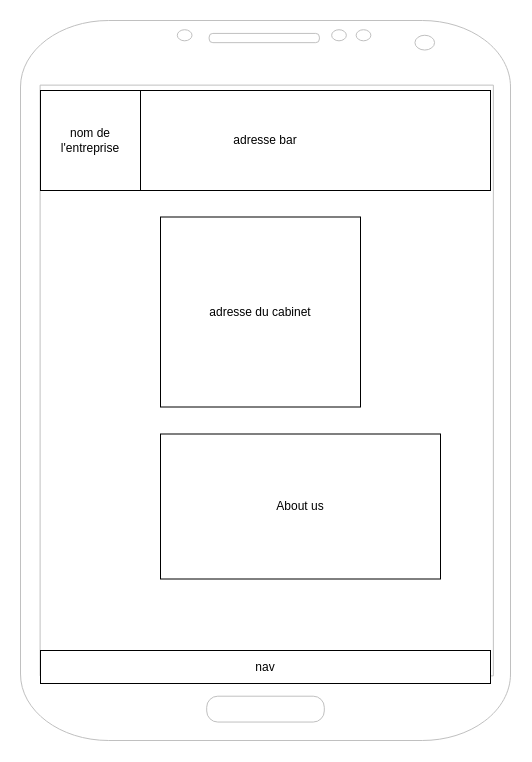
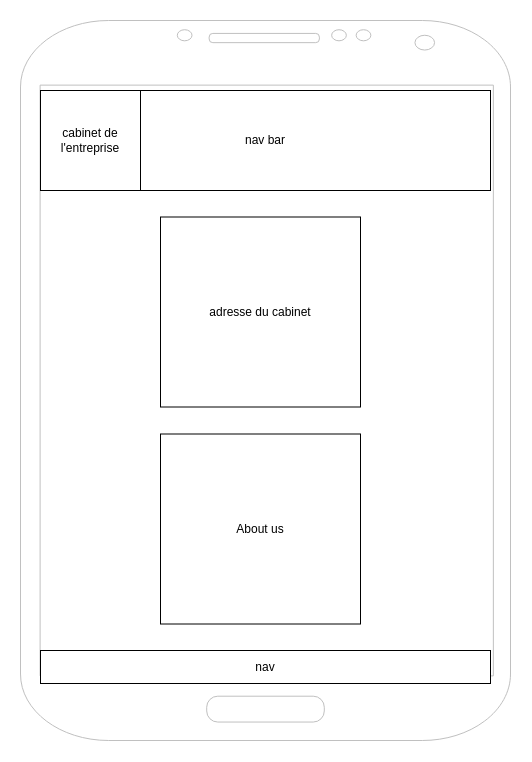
- <mxCell id="4" value="nom de l'entreprise&lt;br&gt;" style="whiteSpace=wrap;html=1;aspect=fixed;" vertex="1" parent="1"><mxGeometry x="40" y="90" width="100" height="100" as="geometry" /></mxCell>
+ <mxCell id="4" value="cabinet de l'entreprise&lt;br&gt;" style="whiteSpace=wrap;html=1;aspect=fixed;" vertex="1" parent="1"><mxGeometry x="40" y="90" width="100" height="100" as="geometry" /></mxCell>
- <mxCell id="3" value="adresse bar" style="rounded=0;whiteSpace=wrap;html=1;" vertex="1" parent="1"><mxGeometry x="40" y="90" width="450" height="100" as="geometry" /></mxCell>
+ <mxCell id="3" value="nav bar" style="rounded=0;whiteSpace=wrap;html=1;" vertex="1" parent="1"><mxGeometry x="40" y="90" width="450" height="100" as="geometry" /></mxCell>
- <mxCell id="7" value="About us" style="rounded=0;whiteSpace=wrap;html=1;" vertex="1" parent="1"><mxGeometry x="160" y="433.5" width="280" height="145" as="geometry" /></mxCell>
+ <mxCell id="7" value="About us" style="rounded=0;whiteSpace=wrap;html=1;" vertex="1" parent="1"><mxGeometry x="160" y="433.5" width="200" height="190" as="geometry" /></mxCell>
